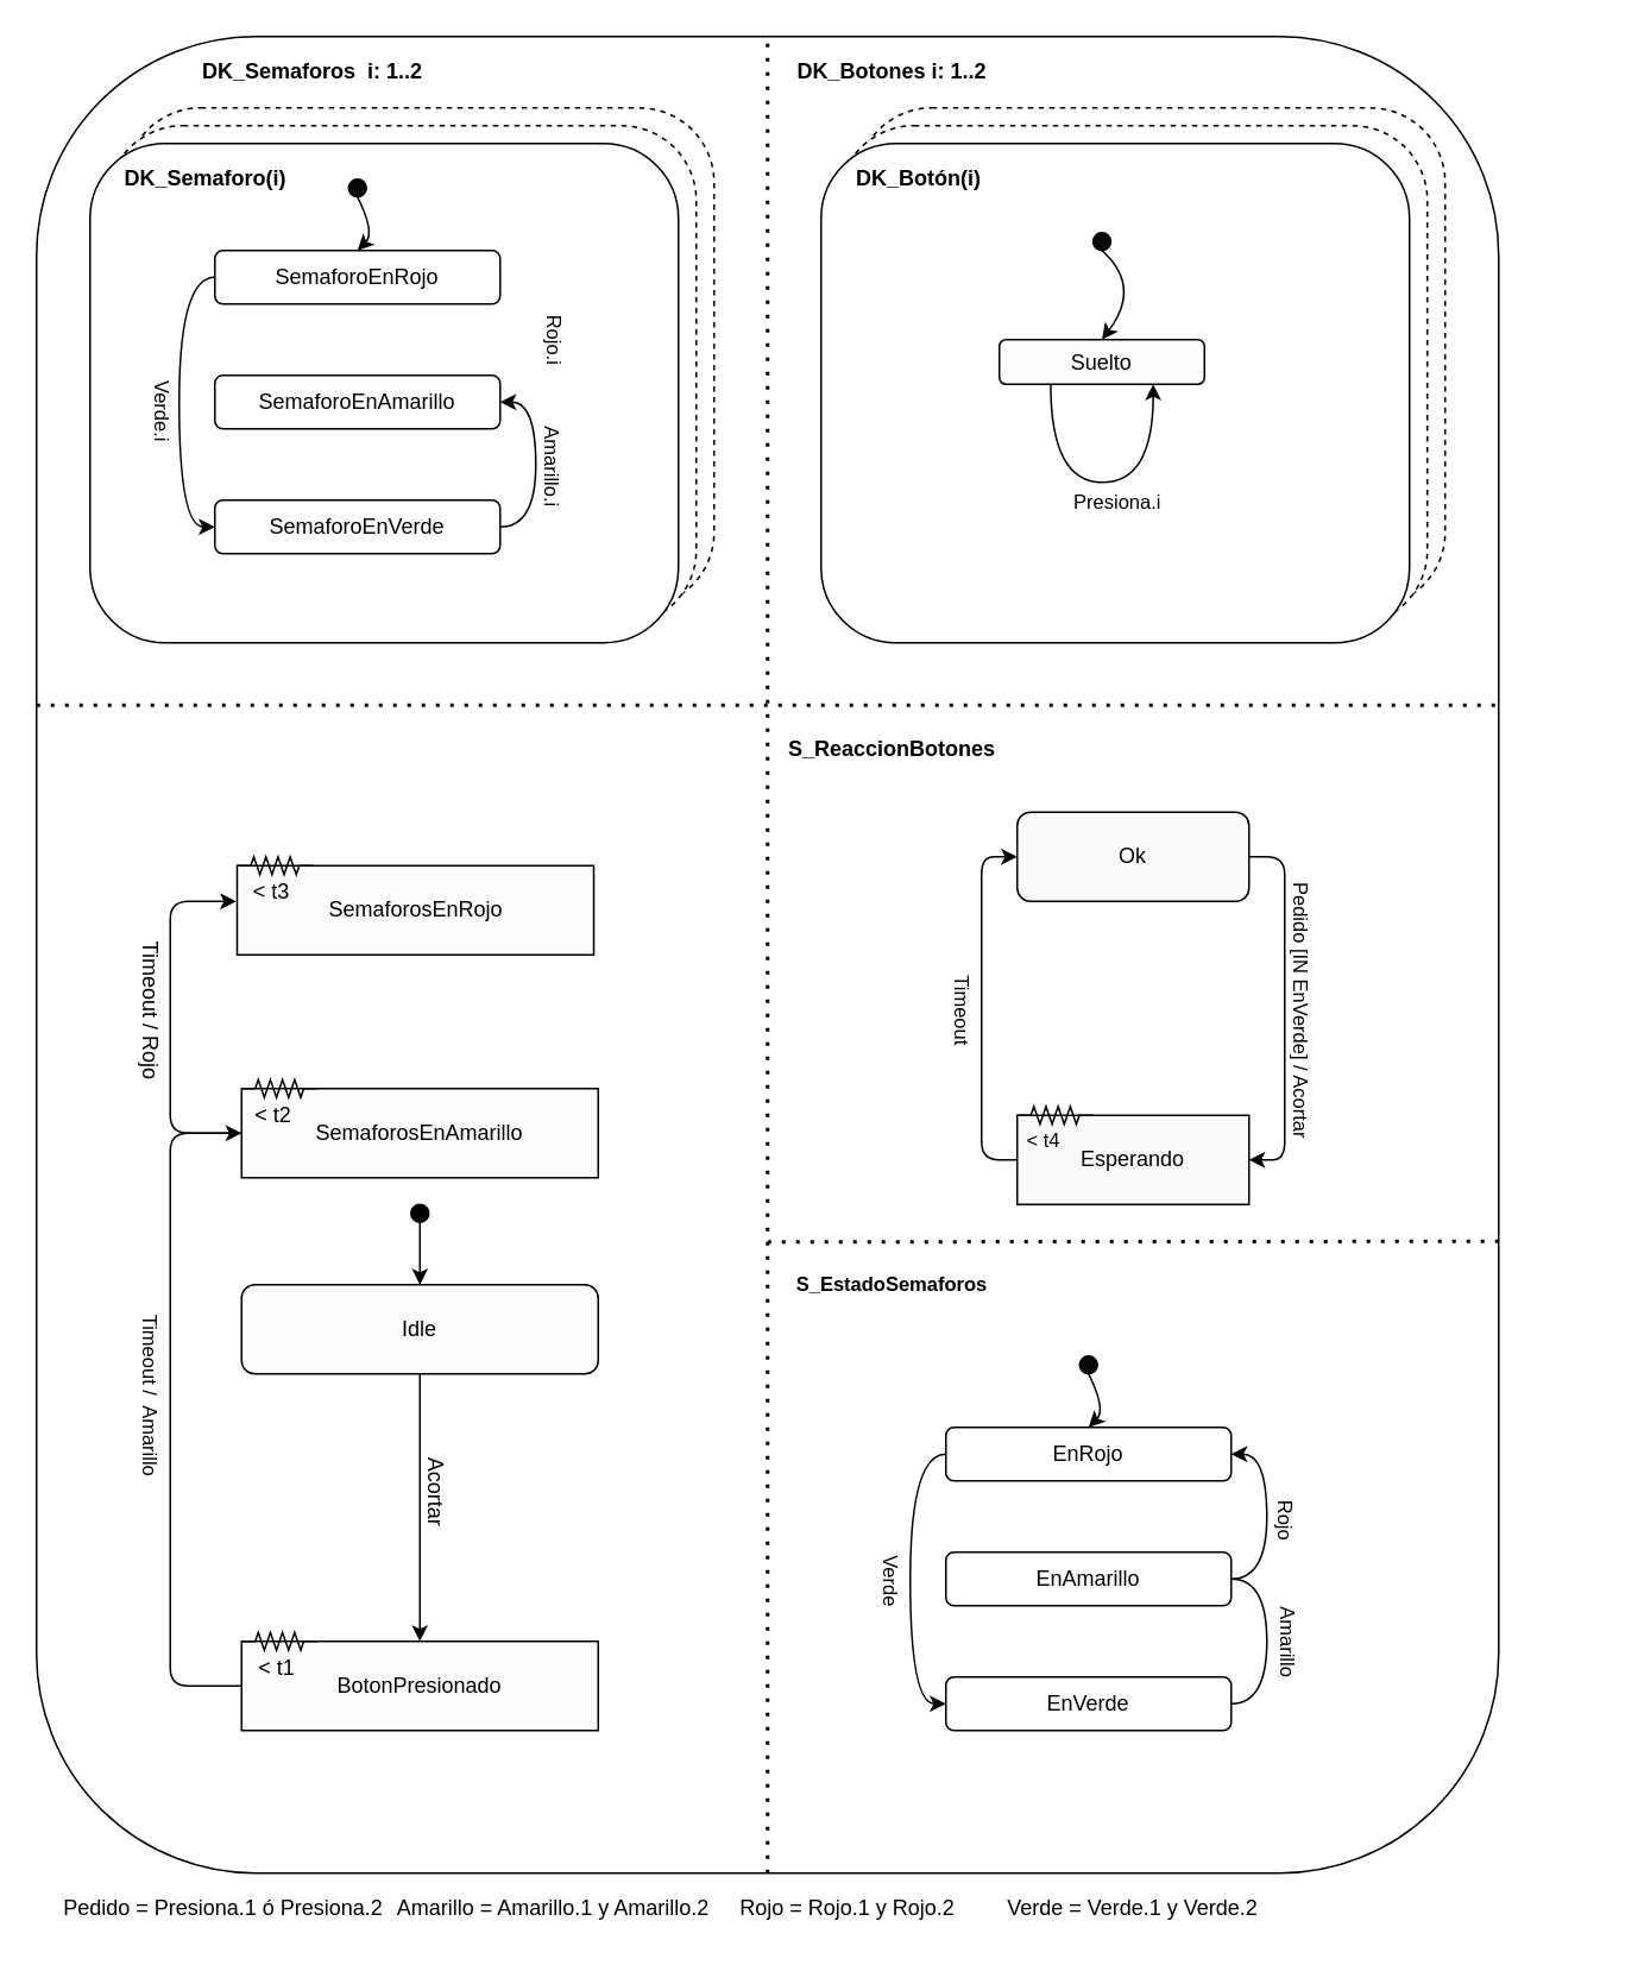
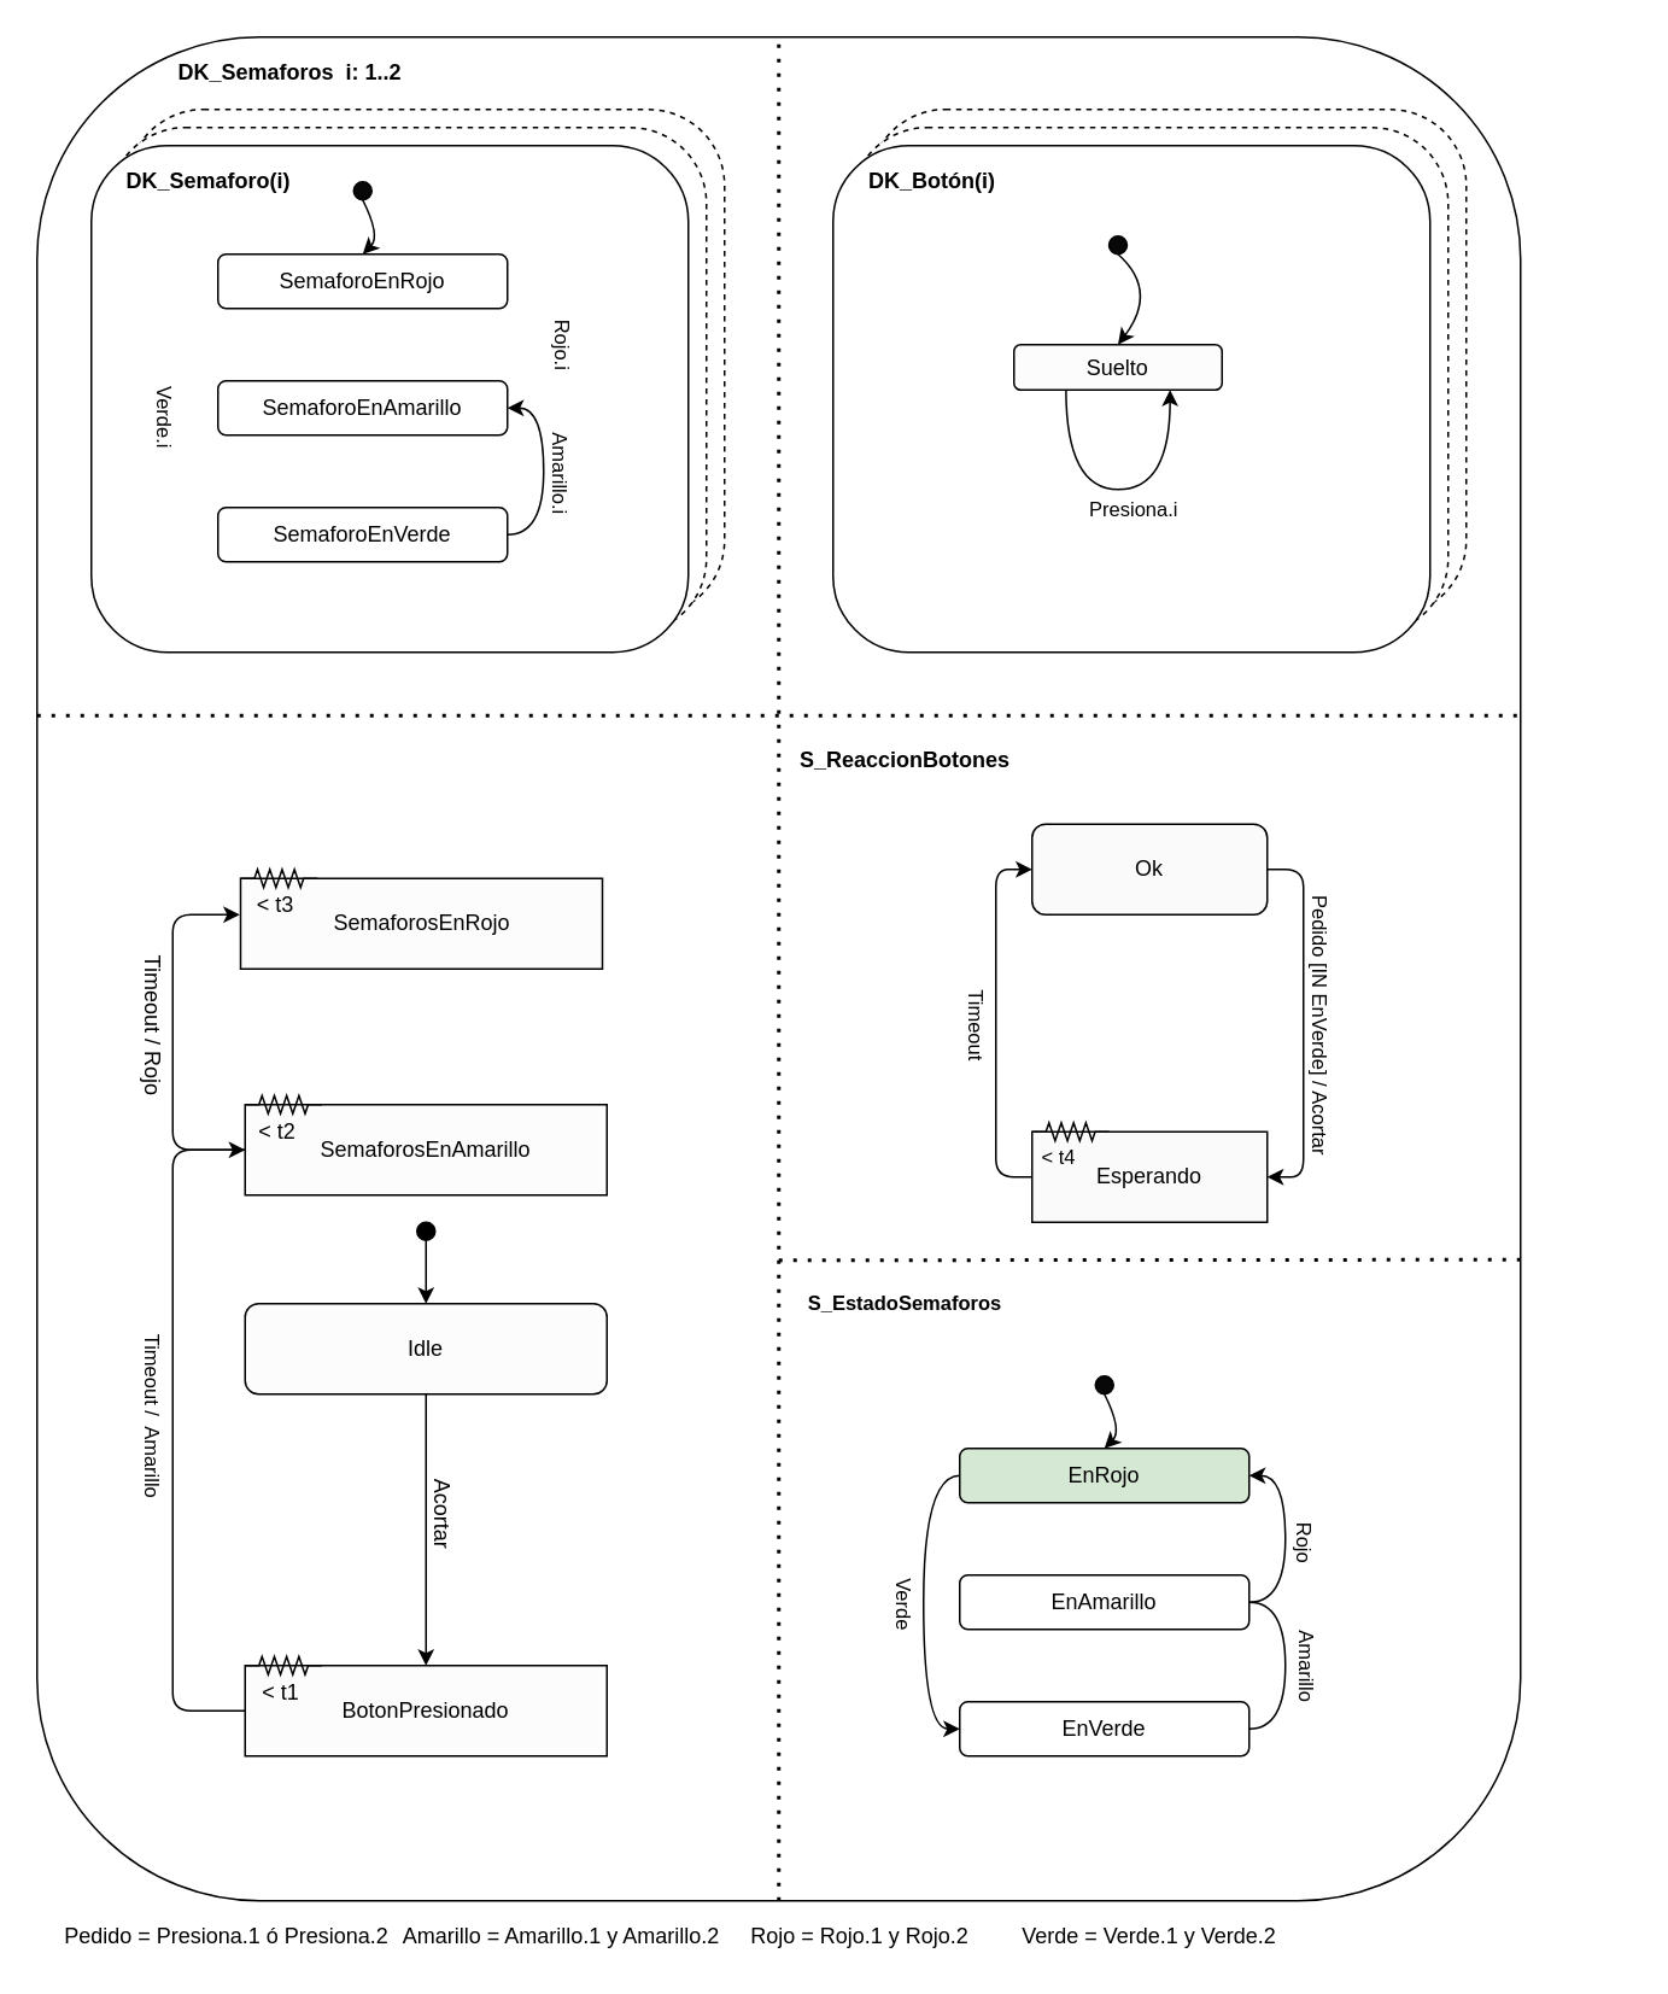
- <mxCell id="4" value="DK_Semaforos&amp;nbsp; i: 1..2" style="text;html=1;strokeColor=none;fillColor=none;align=center;verticalAlign=middle;whiteSpace=wrap;rounded=0;fontStyle=1" parent="1" vertex="1"><mxGeometry x="110" y="30" width="130" height="20" as="geometry" /></mxCell>
+ <mxCell id="4" value="DK_Semaforos&amp;nbsp; i: 1..2" style="text;html=1;strokeColor=none;fillColor=none;align=center;verticalAlign=middle;whiteSpace=wrap;rounded=0;fontStyle=1" parent="1" vertex="1"><mxGeometry x="95" y="30" width="130" height="20" as="geometry" /></mxCell>
- <mxCell id="29" value="DK_Botones i: 1..2" style="text;html=1;strokeColor=none;fillColor=none;align=center;verticalAlign=middle;whiteSpace=wrap;rounded=0;fontStyle=1" parent="1" vertex="1"><mxGeometry x="435" y="30" width="130" height="20" as="geometry" /></mxCell>
- <mxCell id="24" style="edgeStyle=orthogonalEdgeStyle;curved=1;orthogonalLoop=1;jettySize=auto;html=1;exitX=0;exitY=0.5;exitDx=0;exitDy=0;entryX=0;entryY=0.5;entryDx=0;entryDy=0;" parent="1" source="23" target="28" edge="1"><mxGeometry relative="1" as="geometry" /></mxCell>
- <mxCell id="69" value="EnRojo" style="rounded=1;whiteSpace=wrap;html=1;" parent="1" vertex="1"><mxGeometry x="530" y="800" width="160" height="30" as="geometry" /></mxCell>
+ <mxCell id="69" value="EnRojo" style="rounded=1;whiteSpace=wrap;html=1;fillColor=#d5e8d4;" parent="1" vertex="1"><mxGeometry x="530" y="800" width="160" height="30" as="geometry" /></mxCell>
